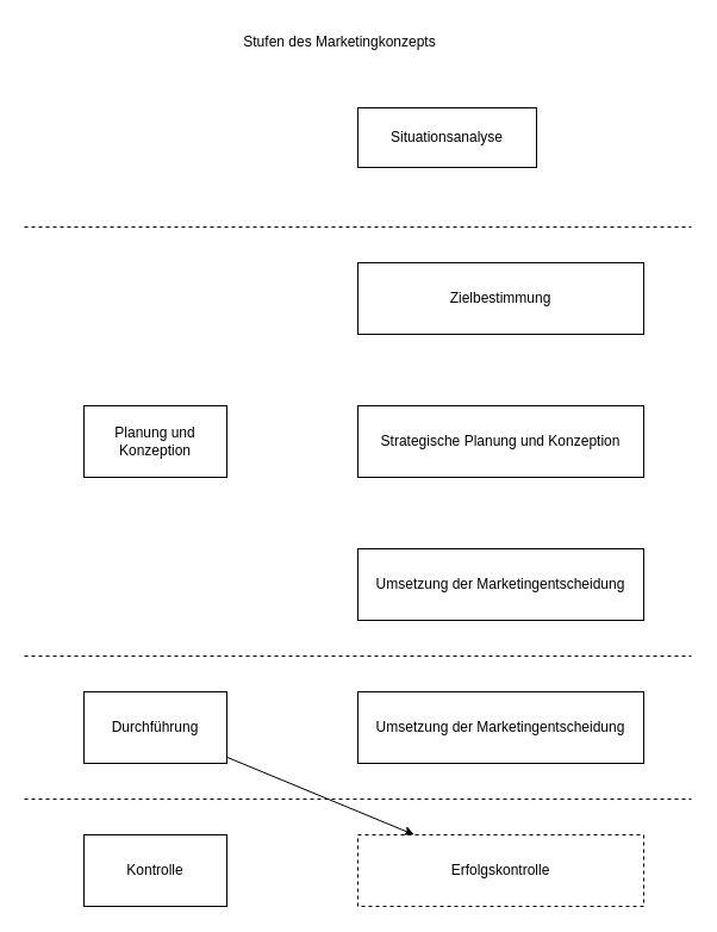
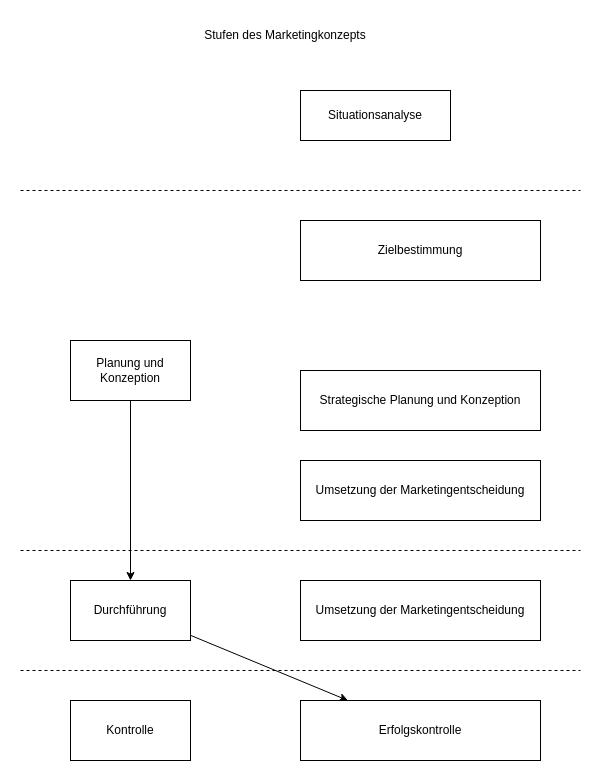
- <mxCell id="12" value="Strategische Planung und Konzeption" style="rounded=0;whiteSpace=wrap;html=1;" vertex="1" parent="1"><mxGeometry x="300" y="340" width="240" height="60" as="geometry" /></mxCell>
+ <mxCell id="12" value="Strategische Planung und Konzeption" style="rounded=0;whiteSpace=wrap;html=1;" vertex="1" parent="1"><mxGeometry x="300" y="370" width="240" height="60" as="geometry" /></mxCell>
+ <mxCell id="2" style="edgeStyle=none;html=1;entryX=0.5;entryY=0;entryDx=0;entryDy=0;" edge="1" parent="1" source="3" target="5"><mxGeometry relative="1" as="geometry" /></mxCell>
- <mxCell id="9" value="Erfolgskontrolle" style="rounded=0;whiteSpace=wrap;html=1;dashed=1;" vertex="1" parent="1"><mxGeometry x="300" y="700" width="240" height="60" as="geometry" /></mxCell>
+ <mxCell id="9" value="Erfolgskontrolle" style="rounded=0;whiteSpace=wrap;html=1;" vertex="1" parent="1"><mxGeometry x="300" y="700" width="240" height="60" as="geometry" /></mxCell>
